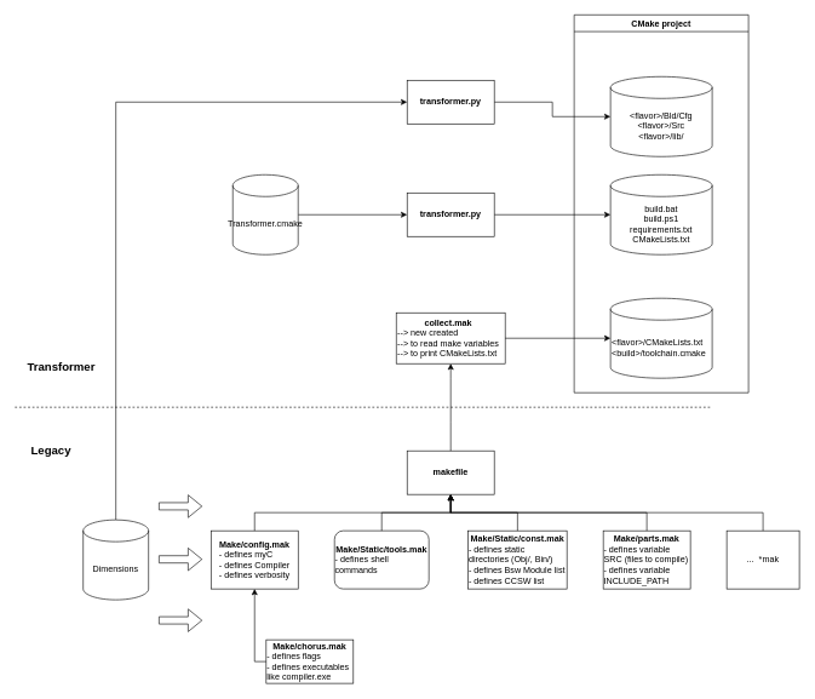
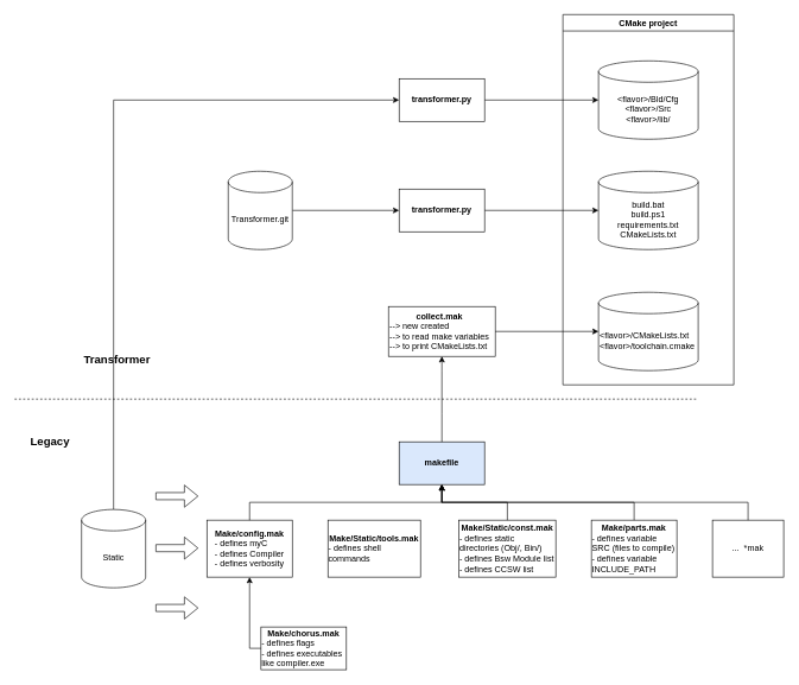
- <mxCell id="25" value="&lt;div&gt;&amp;lt;flavor&amp;gt;/Bld/Cfg&lt;/div&gt;&amp;lt;flavor&amp;gt;/Src&lt;br&gt;&amp;lt;flavor&amp;gt;/lib/" style="shape=cylinder3;whiteSpace=wrap;html=1;boundedLbl=1;backgroundOutline=1;size=15;align=center;" parent="22" vertex="1"><mxGeometry x="50" y="85" width="140" height="110" as="geometry" /></mxCell>
+ <mxCell id="25" value="&lt;div&gt;&amp;lt;flavor&amp;gt;/Bld/Cfg&lt;/div&gt;&amp;lt;flavor&amp;gt;/Src&lt;br&gt;&amp;lt;flavor&amp;gt;/lib/" style="shape=cylinder3;whiteSpace=wrap;html=1;boundedLbl=1;backgroundOutline=1;size=15;align=center;" parent="22" vertex="1"><mxGeometry x="50" y="65" width="140" height="110" as="geometry" /></mxCell>
- <mxCell id="21" value="Transformer.cmake" style="shape=cylinder3;whiteSpace=wrap;html=1;boundedLbl=1;backgroundOutline=1;size=15;align=center;" parent="1" vertex="1"><mxGeometry x="320" y="240" width="90" height="110" as="geometry" /></mxCell>
+ <mxCell id="21" value="Transformer.git" style="shape=cylinder3;whiteSpace=wrap;html=1;boundedLbl=1;backgroundOutline=1;size=15;align=center;" parent="1" vertex="1"><mxGeometry x="320" y="240" width="90" height="110" as="geometry" /></mxCell>
- <mxCell id="24" value="&lt;span style=&quot;text-align: center&quot;&gt;&amp;lt;flavor&amp;gt;/CMakeLists.txt&lt;/span&gt;&lt;br style=&quot;text-align: center&quot;&gt;&lt;span style=&quot;text-align: center&quot;&gt;&amp;lt;build&amp;gt;/toolchain.cmake&lt;/span&gt;" style="shape=cylinder3;whiteSpace=wrap;html=1;boundedLbl=1;backgroundOutline=1;size=15;align=left;" parent="22" vertex="1"><mxGeometry x="50" y="390" width="140" height="110" as="geometry" /></mxCell>
+ <mxCell id="24" value="&lt;span style=&quot;text-align: center&quot;&gt;&amp;lt;flavor&amp;gt;/CMakeLists.txt&lt;/span&gt;&lt;br style=&quot;text-align: center&quot;&gt;&lt;span style=&quot;text-align: center&quot;&gt;&amp;lt;flavor&amp;gt;/toolchain.cmake&lt;/span&gt;" style="shape=cylinder3;whiteSpace=wrap;html=1;boundedLbl=1;backgroundOutline=1;size=15;align=left;" parent="22" vertex="1"><mxGeometry x="50" y="390" width="140" height="110" as="geometry" /></mxCell>
- <mxCell id="14" value="Transformer" style="text;html=1;strokeColor=none;fillColor=none;align=center;verticalAlign=middle;whiteSpace=wrap;rounded=0;fontStyle=1;fontSize=16;" parent="1" vertex="1"><mxGeometry x="54" y="490" width="60" height="30" as="geometry" /></mxCell>
+ <mxCell id="14" value="Transformer" style="text;html=1;strokeColor=none;fillColor=none;align=center;verticalAlign=middle;whiteSpace=wrap;rounded=0;fontStyle=1;fontSize=16;" parent="1" vertex="1"><mxGeometry x="134" y="490" width="60" height="30" as="geometry" /></mxCell>
- <mxCell id="2" value="&lt;b&gt;makefile&lt;/b&gt;" style="rounded=0;whiteSpace=wrap;html=1;" parent="1" vertex="1"><mxGeometry x="560" y="620" width="120" height="60" as="geometry" /></mxCell>
+ <mxCell id="2" value="&lt;b&gt;makefile&lt;/b&gt;" style="rounded=0;whiteSpace=wrap;html=1;fillColor=#dae8fc;" parent="1" vertex="1"><mxGeometry x="560" y="620" width="120" height="60" as="geometry" /></mxCell>
- <mxCell id="8" value="" style="edgeStyle=elbowEdgeStyle;elbow=vertical;endArrow=classic;html=1;rounded=0;exitX=0.5;exitY=0;exitDx=0;exitDy=0;entryX=0.5;entryY=1;entryDx=0;entryDy=0;" parent="1" source="4" target="2" edge="1"><mxGeometry width="50" height="50" relative="1" as="geometry"><mxPoint x="360" y="720" as="sourcePoint" /><mxPoint x="630" y="690" as="targetPoint" /></mxGeometry></mxCell>
- <mxCell id="4" value="&lt;b&gt;Make/Static/tools.mak&lt;/b&gt;&lt;br&gt;&lt;div style=&quot;text-align: left&quot;&gt;&lt;span&gt;- defines shell commands&lt;/span&gt;&lt;/div&gt;" style="whiteSpace=wrap;html=1;rounded=1;" parent="1" vertex="1"><mxGeometry x="460" y="730" width="130" height="80" as="geometry" /></mxCell>
+ <mxCell id="4" value="&lt;b&gt;Make/Static/tools.mak&lt;/b&gt;&lt;br&gt;&lt;div style=&quot;text-align: left&quot;&gt;&lt;span&gt;- defines shell commands&lt;/span&gt;&lt;/div&gt;" style="rounded=0;whiteSpace=wrap;html=1;" parent="1" vertex="1"><mxGeometry x="460" y="730" width="130" height="80" as="geometry" /></mxCell>
- <mxCell id="29" value="Dimensions" style="shape=cylinder3;whiteSpace=wrap;html=1;boundedLbl=1;backgroundOutline=1;size=15;align=center;" parent="1" vertex="1"><mxGeometry x="114" y="715" width="90" height="110" as="geometry" /></mxCell>
+ <mxCell id="29" value="Static" style="shape=cylinder3;whiteSpace=wrap;html=1;boundedLbl=1;backgroundOutline=1;size=15;align=center;" parent="1" vertex="1"><mxGeometry x="114" y="715" width="90" height="110" as="geometry" /></mxCell>
